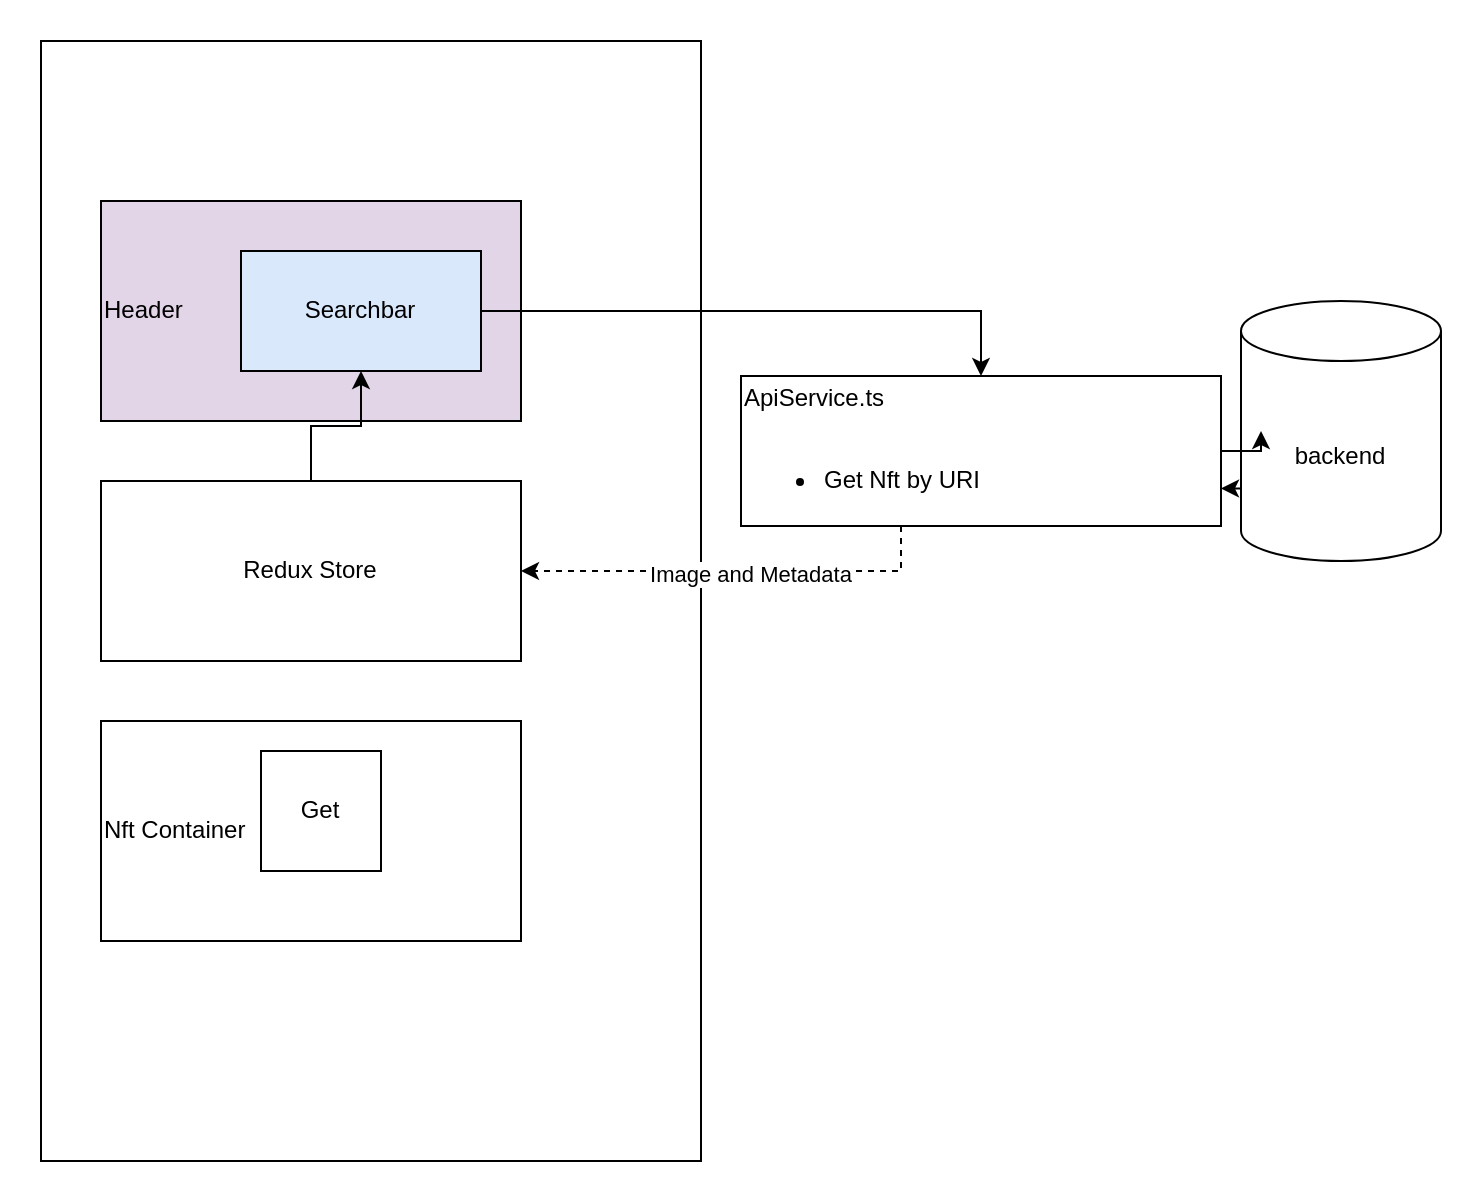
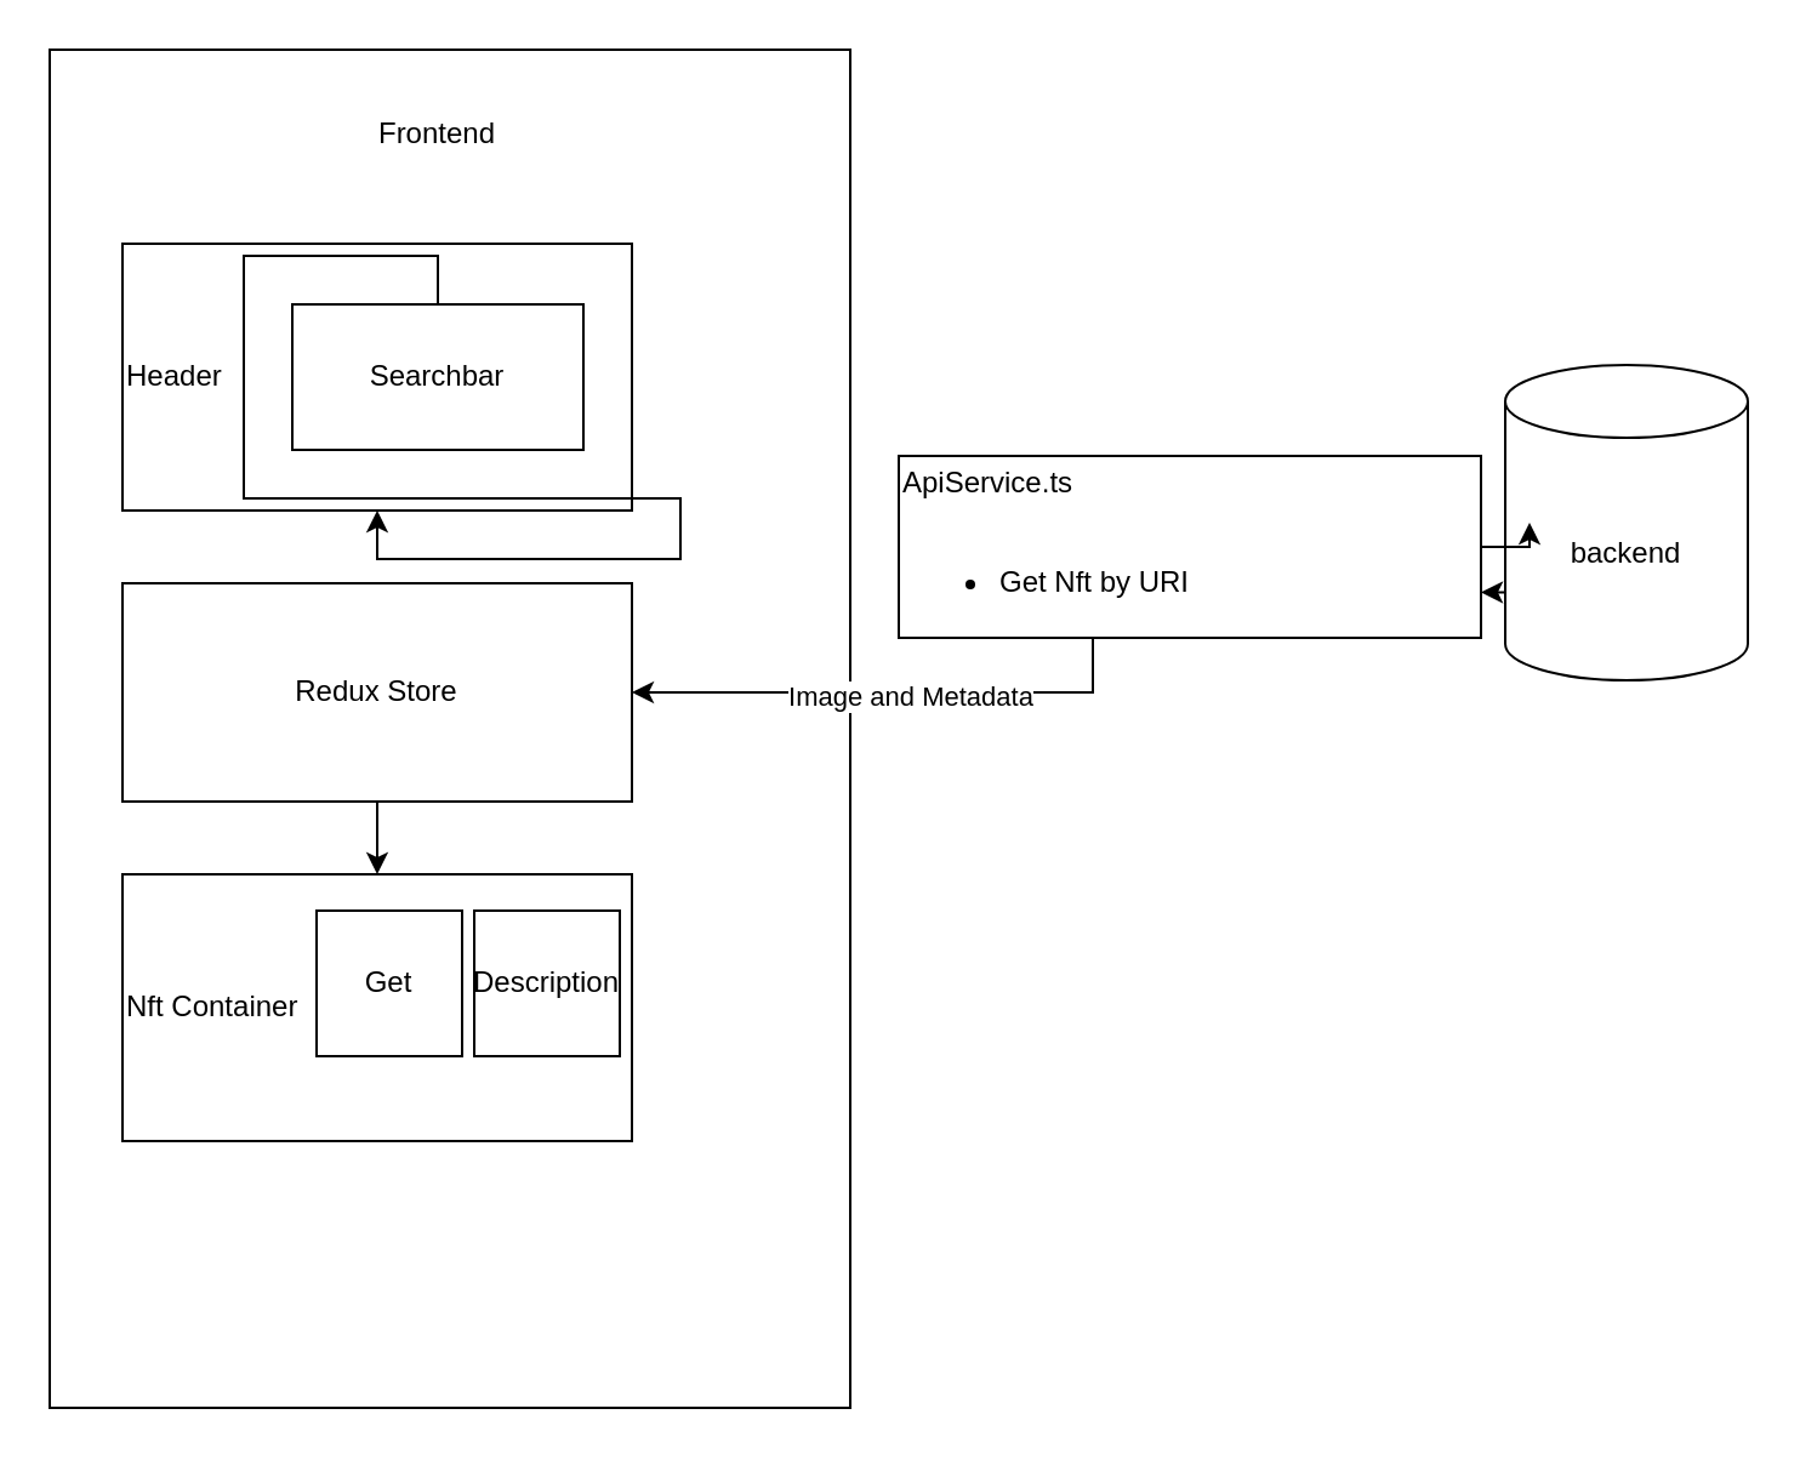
+ <mxCell id="7" value="Frontend" style="text;html=1;strokeColor=none;fillColor=none;align=center;verticalAlign=middle;whiteSpace=wrap;rounded=0;" vertex="1" parent="1"><mxGeometry x="150" y="40" width="60" height="30" as="geometry" /></mxCell>
- <mxCell id="8" value="&lt;div align=&quot;left&quot;&gt;Header&lt;/div&gt;" style="rounded=0;whiteSpace=wrap;html=1;align=left;fillColor=#e1d5e7;" vertex="1" parent="1"><mxGeometry x="50" y="100" width="210" height="110" as="geometry" /></mxCell>
+ <mxCell id="8" value="&lt;div align=&quot;left&quot;&gt;Header&lt;/div&gt;" style="rounded=0;whiteSpace=wrap;html=1;align=left;" vertex="1" parent="1"><mxGeometry x="50" y="100" width="210" height="110" as="geometry" /></mxCell>
- <mxCell id="10" value="Searchbar" style="rounded=0;whiteSpace=wrap;html=1;fillColor=#dae8fc;" vertex="1" parent="1"><mxGeometry x="120" y="125" width="120" height="60" as="geometry" /></mxCell>
+ <mxCell id="10" value="Searchbar" style="rounded=0;whiteSpace=wrap;html=1;" vertex="1" parent="1"><mxGeometry x="120" y="125" width="120" height="60" as="geometry" /></mxCell>
- <mxCell id="9" style="edgeStyle=orthogonalEdgeStyle;rounded=0;orthogonalLoop=1;jettySize=auto;html=1;" edge="1" parent="1" source="10" target="5"><mxGeometry relative="1" as="geometry" /></mxCell>
+ <mxCell id="9" style="edgeStyle=orthogonalEdgeStyle;rounded=0;orthogonalLoop=1;jettySize=auto;html=1;" edge="1" parent="1" source="10" target="8"><mxGeometry relative="1" as="geometry" /></mxCell>
- <mxCell id="12" value="" style="edgeStyle=orthogonalEdgeStyle;rounded=0;orthogonalLoop=1;jettySize=auto;html=1;" edge="1" parent="1" source="13" target="10"><mxGeometry relative="1" as="geometry" /></mxCell>
+ <mxCell id="12" value="" style="edgeStyle=orthogonalEdgeStyle;rounded=0;orthogonalLoop=1;jettySize=auto;html=1;" edge="1" parent="1" source="13" target="11"><mxGeometry relative="1" as="geometry" /></mxCell>
- <mxCell id="14" style="edgeStyle=orthogonalEdgeStyle;rounded=0;orthogonalLoop=1;jettySize=auto;html=1;dashed=1;" edge="1" parent="1" source="5" target="13"><mxGeometry relative="1" as="geometry"><mxPoint x="450" y="340" as="targetPoint" /><Array as="points"><mxPoint x="450" y="285" /></Array></mxGeometry></mxCell>
+ <mxCell id="14" style="edgeStyle=orthogonalEdgeStyle;rounded=0;orthogonalLoop=1;jettySize=auto;html=1;" edge="1" parent="1" source="5" target="13"><mxGeometry relative="1" as="geometry"><mxPoint x="450" y="340" as="targetPoint" /><Array as="points"><mxPoint x="450" y="285" /></Array></mxGeometry></mxCell>
+ <mxCell id="17" value="Description" style="whiteSpace=wrap;html=1;aspect=fixed;" vertex="1" parent="1"><mxGeometry x="195" y="375" width="60" height="60" as="geometry" /></mxCell>
